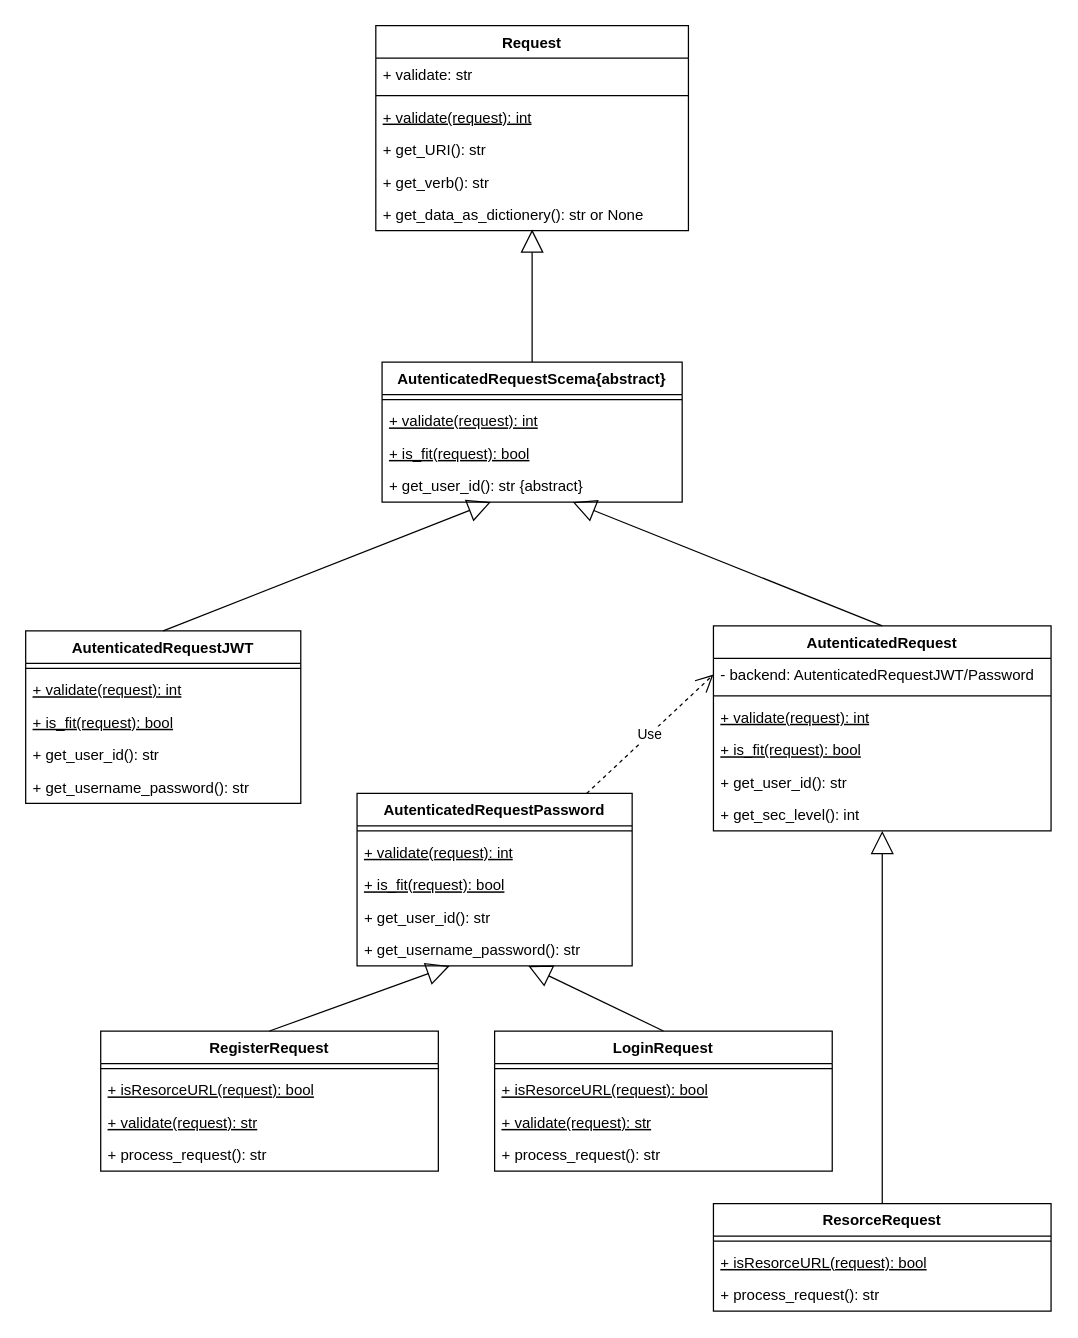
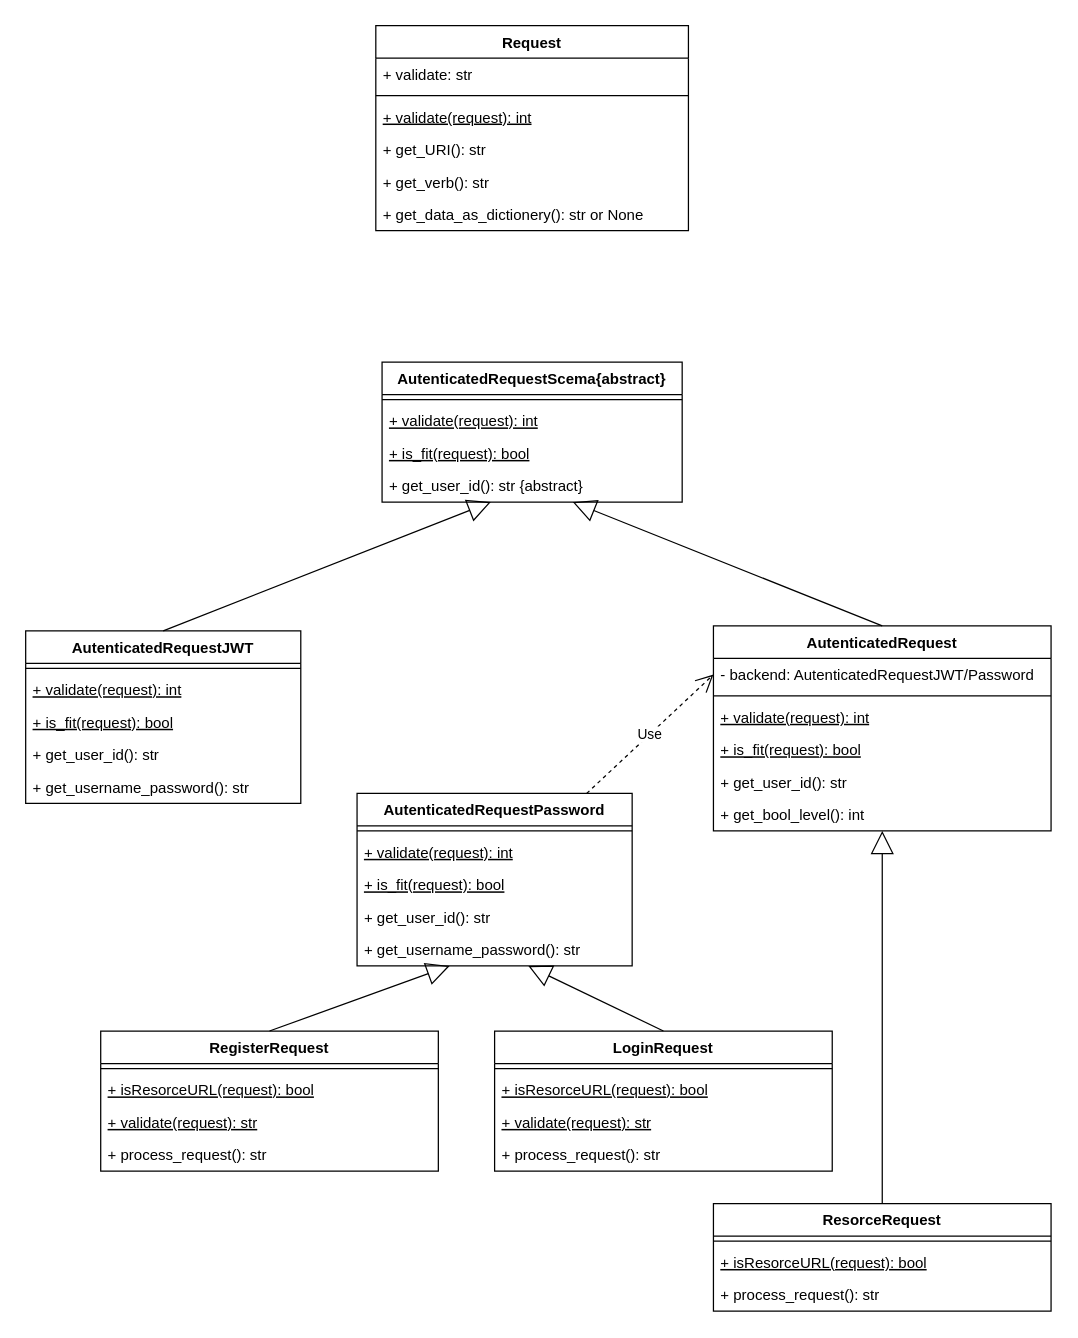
- <mxCell id="26" value="" style="endArrow=block;endSize=16;endFill=0;html=1;entryX=0.5;entryY=0.962;entryDx=0;entryDy=0;entryPerimeter=0;exitX=0.5;exitY=0;exitDx=0;exitDy=0;" parent="1" source="9" target="8" edge="1"><mxGeometry x="-0.026" y="16" width="160" relative="1" as="geometry"><mxPoint x="255" y="330" as="sourcePoint" /><mxPoint x="315" y="240" as="targetPoint" /><mxPoint as="offset" /></mxGeometry></mxCell>
- <mxCell id="33" value="+ get_sec_level(): int" style="text;strokeColor=none;fillColor=none;align=left;verticalAlign=top;spacingLeft=4;spacingRight=4;overflow=hidden;rotatable=0;points=[[0,0.5],[1,0.5]];portConstraint=eastwest;" parent="27" vertex="1"><mxGeometry y="138" width="270" height="26" as="geometry" /></mxCell>
+ <mxCell id="33" value="+ get_bool_level(): int" style="text;strokeColor=none;fillColor=none;align=left;verticalAlign=top;spacingLeft=4;spacingRight=4;overflow=hidden;rotatable=0;points=[[0,0.5],[1,0.5]];portConstraint=eastwest;" parent="27" vertex="1"><mxGeometry y="138" width="270" height="26" as="geometry" /></mxCell>
